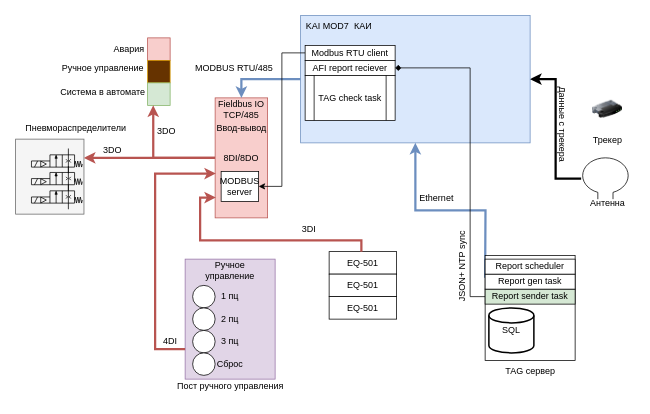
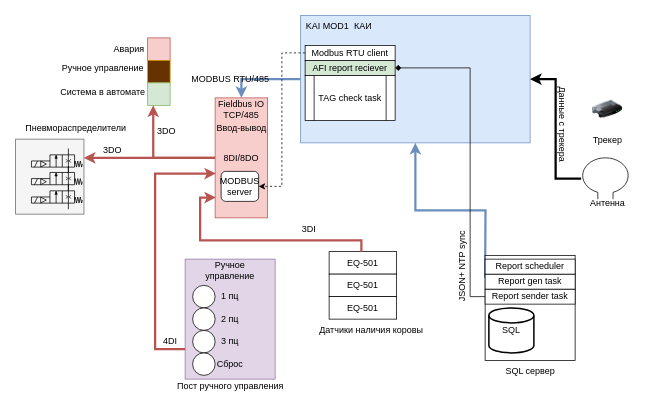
- <mxCell id="28" value="KAI MOD7" style="text;html=1;align=center;verticalAlign=middle;whiteSpace=wrap;rounded=0;" parent="1" vertex="1"><mxGeometry x="406" width="60" height="30" as="geometry" y="20" /></mxCell>
+ <mxCell id="28" value="KAI MOD1" style="text;html=1;align=center;verticalAlign=middle;whiteSpace=wrap;rounded=0;" parent="1" vertex="1"><mxGeometry x="406" width="60" height="30" as="geometry" y="20" /></mxCell>
- <mxCell id="61" value="MODBUS RTU/485" style="text;html=1;align=center;verticalAlign=middle;resizable=0;points=[];autosize=1;strokeColor=none;fillColor=none;" parent="1" vertex="1"><mxGeometry x="246" y="74.89" width="130" height="30" as="geometry" /></mxCell>
+ <mxCell id="61" value="MODBUS RTU/485" style="text;html=1;align=center;verticalAlign=middle;resizable=0;points=[];autosize=1;strokeColor=none;fillColor=none;" parent="1" vertex="1"><mxGeometry x="241" y="89.89" width="130" height="30" as="geometry" /></mxCell>
- <mxCell id="32" value="AFI report reciever" style="rounded=0;whiteSpace=wrap;html=1;" parent="1" vertex="1"><mxGeometry x="406" y="80" width="120" height="20" as="geometry" /></mxCell>
+ <mxCell id="32" value="AFI report reciever" style="rounded=0;whiteSpace=wrap;html=1;fillColor=#d5e8d4;" parent="1" vertex="1"><mxGeometry x="406" y="80" width="120" height="20" as="geometry" /></mxCell>
- <mxCell id="29" style="edgeStyle=orthogonalEdgeStyle;rounded=0;orthogonalLoop=1;jettySize=auto;html=1;entryX=1;entryY=0.5;entryDx=0;entryDy=0;" parent="1" source="30" target="31" edge="1"><mxGeometry relative="1" as="geometry" /></mxCell>
+ <mxCell id="29" style="edgeStyle=orthogonalEdgeStyle;rounded=0;orthogonalLoop=1;jettySize=auto;html=1;entryX=1;entryY=0.5;entryDx=0;entryDy=0;dashed=1;" parent="1" source="30" target="31" edge="1"><mxGeometry relative="1" as="geometry" /></mxCell>
- <mxCell id="31" value="MODBUS server" style="rounded=0;whiteSpace=wrap;html=1;" parent="1" vertex="1"><mxGeometry x="294" y="228" width="50" height="40" as="geometry" /></mxCell>
+ <mxCell id="31" value="MODBUS server" style="whiteSpace=wrap;html=1;rounded=1;" parent="1" vertex="1"><mxGeometry x="294" y="228" width="50" height="40" as="geometry" /></mxCell>
- <mxCell id="38" value="Ethernet" style="text;html=1;align=center;verticalAlign=middle;resizable=0;points=[];autosize=1;strokeColor=none;fillColor=none;" parent="1" vertex="1"><mxGeometry x="546" y="249" width="70" height="30" as="geometry" /></mxCell>
- <mxCell id="42" value="Report sender task" style="rounded=0;whiteSpace=wrap;html=1;fillColor=#d5e8d4;" parent="1" vertex="1"><mxGeometry x="646" y="385" width="120" height="20" as="geometry" /></mxCell>
+ <mxCell id="42" value="Report sender task" style="rounded=0;whiteSpace=wrap;html=1;" parent="1" vertex="1"><mxGeometry x="646" y="385" width="120" height="20" as="geometry" /></mxCell>
+ <mxCell id="58" value="Датчики наличия коровы" style="text;html=1;align=center;verticalAlign=middle;resizable=0;points=[];autosize=1;strokeColor=none;fillColor=none;" parent="1" vertex="1"><mxGeometry x="409" y="425" width="170" height="30" as="geometry" /></mxCell>
- <mxCell id="40" value="TAG сервер" style="text;html=1;align=center;verticalAlign=middle;resizable=0;points=[];autosize=1;strokeColor=none;fillColor=none;" parent="1" vertex="1"><mxGeometry x="661" y="480" width="90" height="30" as="geometry" /></mxCell>
+ <mxCell id="40" value="SQL сервер" style="text;html=1;align=center;verticalAlign=middle;resizable=0;points=[];autosize=1;strokeColor=none;fillColor=none;" parent="1" vertex="1"><mxGeometry x="661" y="480" width="90" height="30" as="geometry" /></mxCell>
